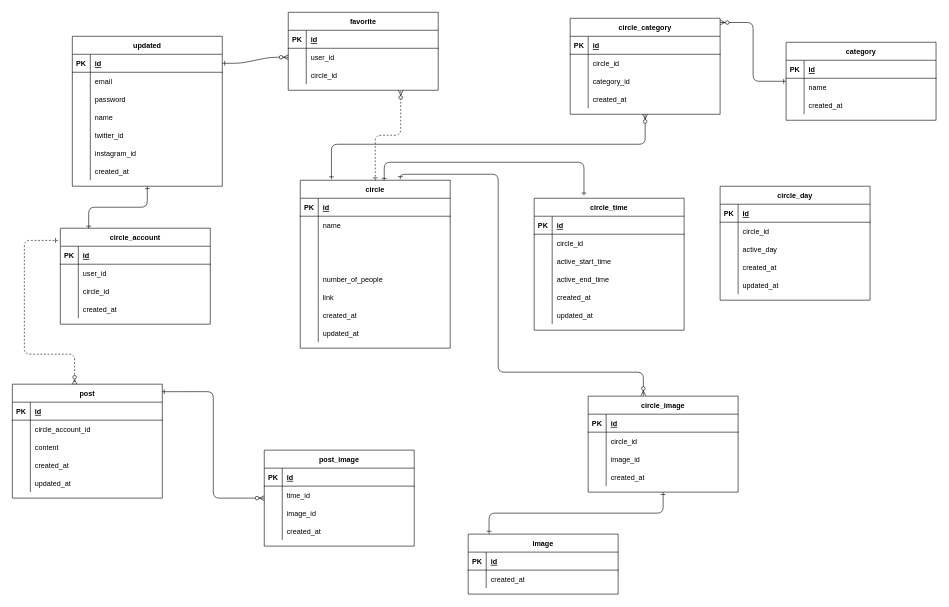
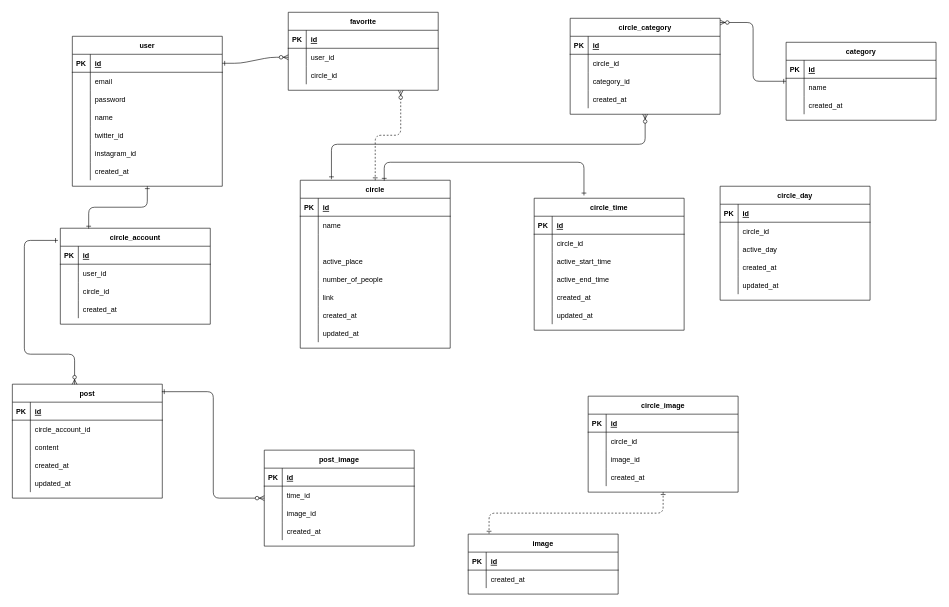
- <mxCell id="13" value="updated" style="shape=table;startSize=30;container=1;collapsible=1;childLayout=tableLayout;fixedRows=1;rowLines=0;fontStyle=1;align=center;resizeLast=1;" parent="1" vertex="1"><mxGeometry x="120" y="60" width="250" height="250" as="geometry" /></mxCell>
+ <mxCell id="13" value="user" style="shape=table;startSize=30;container=1;collapsible=1;childLayout=tableLayout;fixedRows=1;rowLines=0;fontStyle=1;align=center;resizeLast=1;" parent="1" vertex="1"><mxGeometry x="120" y="60" width="250" height="250" as="geometry" /></mxCell>
- <mxCell id="80" value="" style="endArrow=ERzeroToMany;startArrow=ERone;endFill=1;startFill=0;exitX=0.667;exitY=-0.007;exitDx=0;exitDy=0;entryX=0.368;entryY=-0.005;entryDx=0;entryDy=0;exitPerimeter=0;entryPerimeter=0;edgeStyle=orthogonalEdgeStyle;" parent="1" source="35" target="60" edge="1"><mxGeometry width="100" height="100" relative="1" as="geometry"><mxPoint x="750" y="250" as="sourcePoint" /><mxPoint x="792.5" y="100" as="targetPoint" /><Array as="points"><mxPoint x="667" y="290" /><mxPoint x="830" y="290" /><mxPoint x="830" y="620" /><mxPoint x="1072" y="620" /></Array></mxGeometry></mxCell>
+ <mxCell id="46" value="active_place" style="shape=partialRectangle;overflow=hidden;connectable=0;fillColor=none;top=0;left=0;bottom=0;right=0;align=left;spacingLeft=6;" parent="44" vertex="1"><mxGeometry x="30" width="220" height="30" as="geometry"><mxRectangle width="220" height="30" as="alternateBounds" /></mxGeometry></mxCell>
- <mxCell id="126" value="" style="endArrow=ERzeroToMany;startArrow=ERone;endFill=1;startFill=0;exitX=-0.016;exitY=0.127;exitDx=0;exitDy=0;exitPerimeter=0;edgeStyle=orthogonalEdgeStyle;entryX=0.415;entryY=0.002;entryDx=0;entryDy=0;entryPerimeter=0;dashed=1;" parent="1" source="82" target="96" edge="1"><mxGeometry width="100" height="100" relative="1" as="geometry"><mxPoint x="-110" y="500" as="sourcePoint" /><mxPoint x="60.75" y="677.46" as="targetPoint" /><Array as="points"><mxPoint x="40" y="400" /><mxPoint x="40" y="590" /><mxPoint x="124" y="590" /></Array></mxGeometry></mxCell>
+ <mxCell id="126" value="" style="endArrow=ERzeroToMany;startArrow=ERone;endFill=1;startFill=0;exitX=-0.016;exitY=0.127;exitDx=0;exitDy=0;exitPerimeter=0;edgeStyle=orthogonalEdgeStyle;entryX=0.415;entryY=0.002;entryDx=0;entryDy=0;entryPerimeter=0;" parent="1" source="82" target="96" edge="1"><mxGeometry width="100" height="100" relative="1" as="geometry"><mxPoint x="-110" y="500" as="sourcePoint" /><mxPoint x="60.75" y="677.46" as="targetPoint" /><Array as="points"><mxPoint x="40" y="400" /><mxPoint x="40" y="590" /><mxPoint x="124" y="590" /></Array></mxGeometry></mxCell>
- <mxCell id="81" value="" style="endArrow=ERone;startArrow=ERone;endFill=0;startFill=0;exitX=0.139;exitY=-0.008;exitDx=0;exitDy=0;exitPerimeter=0;edgeStyle=orthogonalEdgeStyle;" parent="1" source="73" target="60" edge="1"><mxGeometry width="100" height="100" relative="1" as="geometry"><mxPoint x="1119.75" y="160.04" as="sourcePoint" /><mxPoint x="1030" y="248.54" as="targetPoint" /></mxGeometry></mxCell>
+ <mxCell id="81" value="" style="endArrow=ERone;startArrow=ERone;endFill=0;startFill=0;exitX=0.139;exitY=-0.008;exitDx=0;exitDy=0;exitPerimeter=0;edgeStyle=orthogonalEdgeStyle;dashed=1;" parent="1" source="73" target="60" edge="1"><mxGeometry width="100" height="100" relative="1" as="geometry"><mxPoint x="1119.75" y="160.04" as="sourcePoint" /><mxPoint x="1030" y="248.54" as="targetPoint" /></mxGeometry></mxCell>
